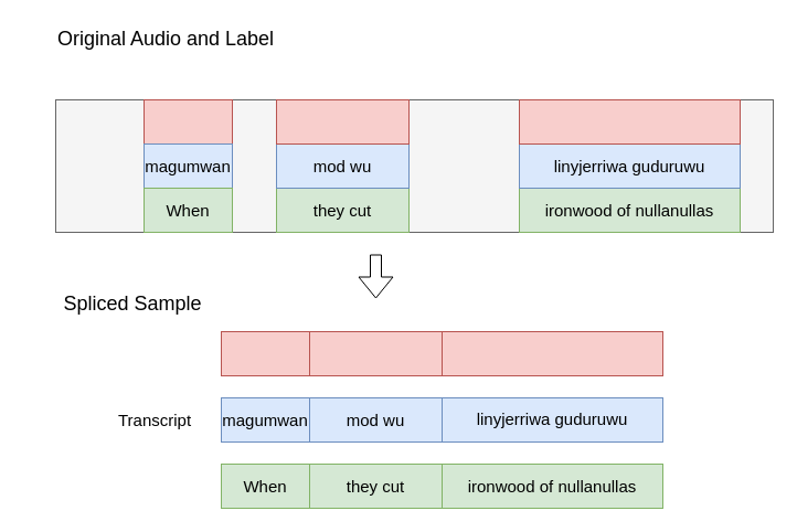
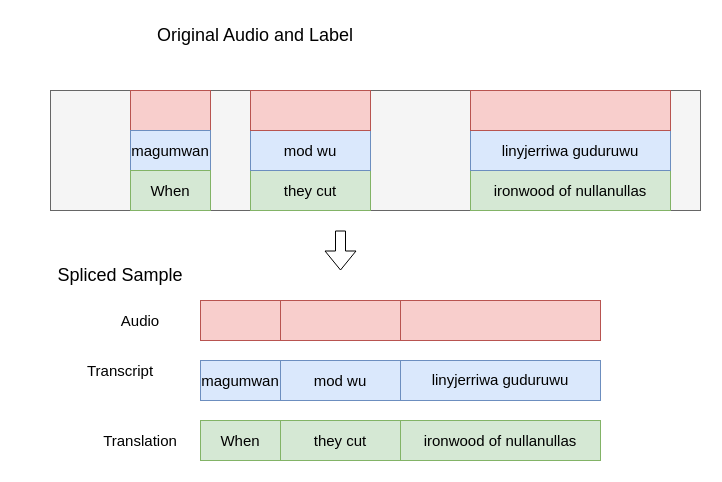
- <mxCell id="4" value="&lt;font style=&quot;font-size: 18px;&quot;&gt;Original Audio and Label&lt;/font&gt;" style="text;html=1;whiteSpace=wrap;strokeColor=none;fillColor=none;align=center;verticalAlign=middle;rounded=0;" vertex="1" parent="1"><mxGeometry x="20" y="20" width="260" height="30" as="geometry" /></mxCell>
+ <mxCell id="4" value="&lt;font style=&quot;font-size: 18px;&quot;&gt;Original Audio and Label&lt;/font&gt;" style="text;html=1;whiteSpace=wrap;strokeColor=none;fillColor=none;align=center;verticalAlign=middle;rounded=0;" vertex="1" parent="1"><mxGeometry x="125" y="20" width="260" height="30" as="geometry" /></mxCell>
+ <mxCell id="15" value="&lt;font style=&quot;font-size: 15px;&quot;&gt;Audio&lt;/font&gt;" style="text;html=1;whiteSpace=wrap;strokeColor=none;fillColor=none;align=center;verticalAlign=middle;rounded=0;" vertex="1" parent="1"><mxGeometry x="110" y="305" width="60" height="30" as="geometry" /></mxCell>
- <mxCell id="16" value="&lt;font style=&quot;font-size: 15px;&quot;&gt;Transcript&lt;/font&gt;" style="text;html=1;whiteSpace=wrap;strokeColor=none;fillColor=none;align=center;verticalAlign=middle;rounded=0;" vertex="1" parent="1"><mxGeometry x="110" y="365" width="60" height="30" as="geometry" /></mxCell>
+ <mxCell id="16" value="&lt;font style=&quot;font-size: 15px;&quot;&gt;Transcript&lt;/font&gt;" style="text;html=1;whiteSpace=wrap;strokeColor=none;fillColor=none;align=center;verticalAlign=middle;rounded=0;" vertex="1" parent="1"><mxGeometry x="90" y="355" width="60" height="30" as="geometry" /></mxCell>
+ <mxCell id="17" value="&lt;font style=&quot;font-size: 15px;&quot;&gt;Translation&lt;/font&gt;" style="text;html=1;whiteSpace=wrap;strokeColor=none;fillColor=none;align=center;verticalAlign=middle;rounded=0;" vertex="1" parent="1"><mxGeometry x="110" y="425" width="60" height="30" as="geometry" /></mxCell>
